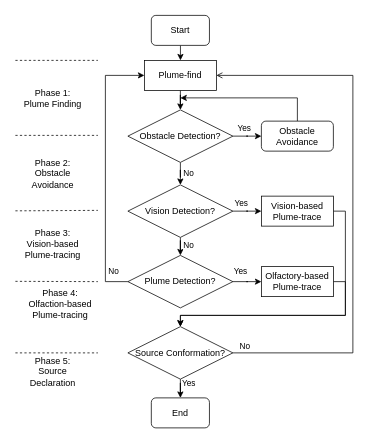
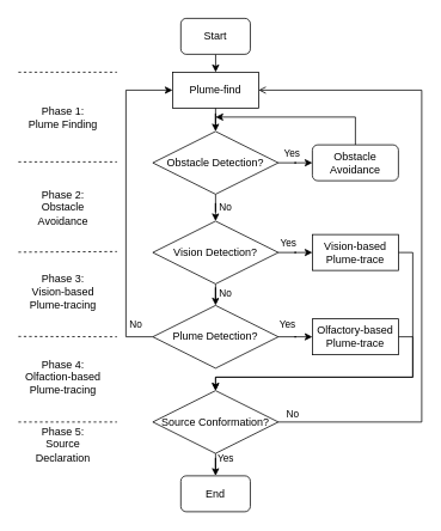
- <mxCell id="37" value="Phase 4:&lt;br&gt;Olfaction-based Plume-tracing" style="text;html=1;strokeColor=none;fillColor=none;align=center;verticalAlign=middle;whiteSpace=wrap;rounded=0;" vertex="1" parent="1"><mxGeometry x="30" y="390" width="100" height="30" as="geometry" /></mxCell>
+ <mxCell id="37" value="Phase 4:&lt;br&gt;Olfaction-based Plume-tracing" style="text;html=1;strokeColor=none;fillColor=none;align=center;verticalAlign=middle;whiteSpace=wrap;rounded=0;" vertex="1" parent="1"><mxGeometry x="20" y="405" width="100" height="30" as="geometry" /></mxCell>
